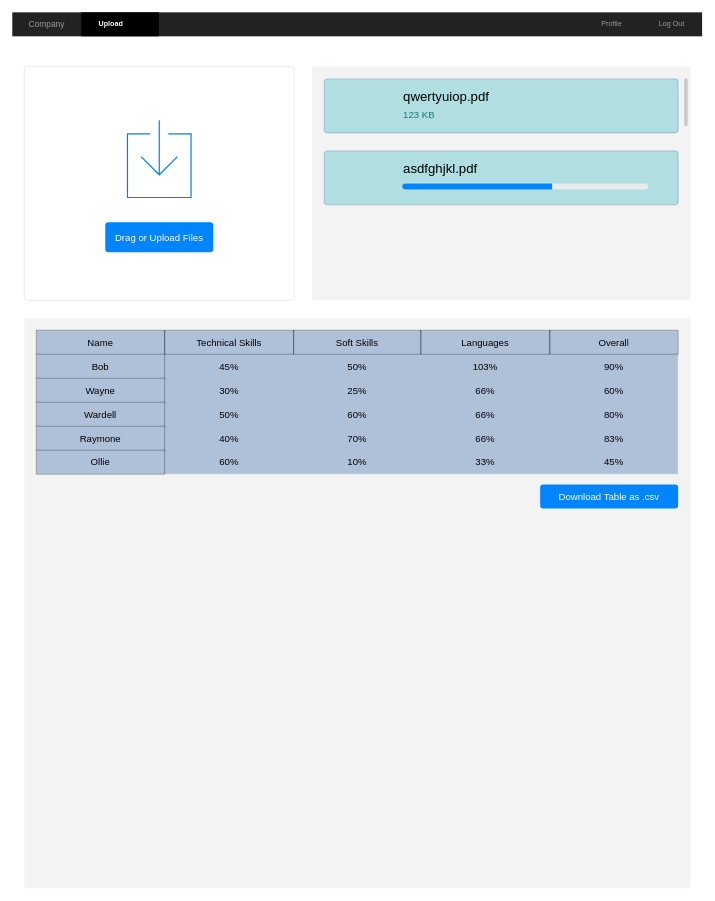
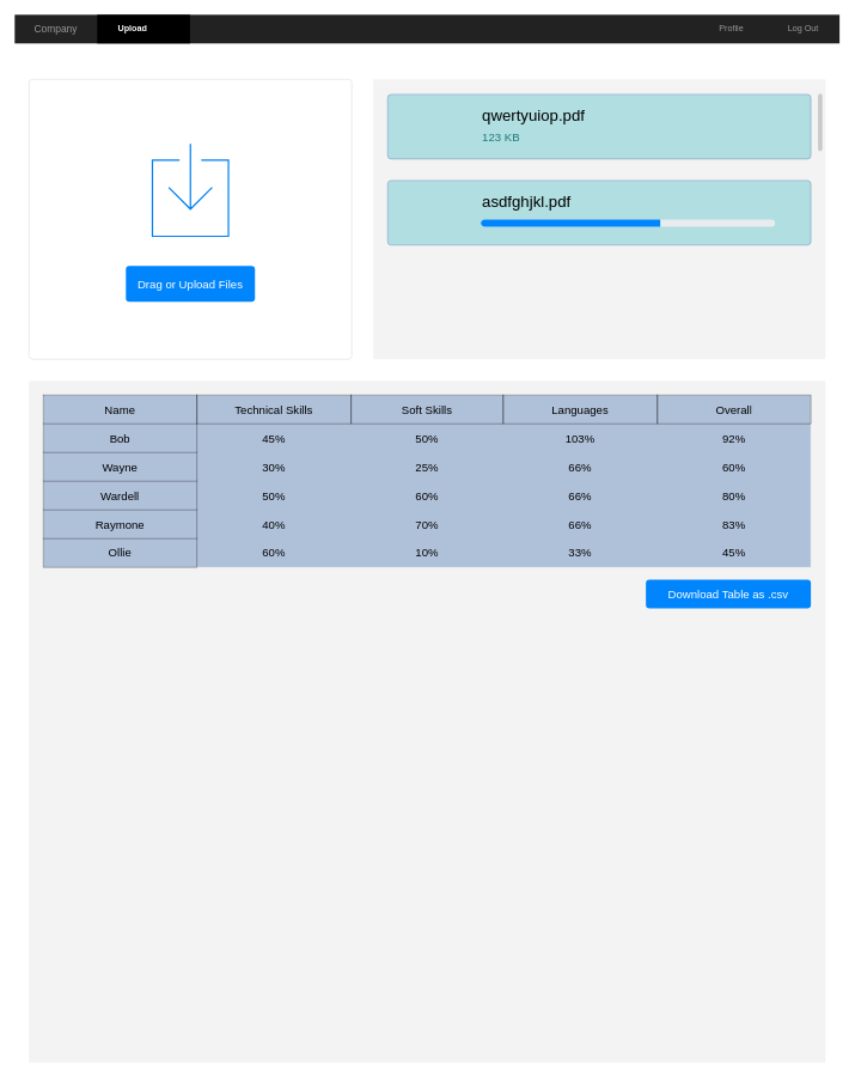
- <mxCell id="38" value="90%" style="shape=partialRectangle;html=1;whiteSpace=wrap;connectable=0;fillColor=none;top=0;left=0;bottom=0;right=0;overflow=hidden;fontSize=16;strokeColor=#FCFCFC;fontColor=#000000;opacity=50;" vertex="1" parent="33"><mxGeometry x="856" width="214" height="40" as="geometry"><mxRectangle width="214" height="40" as="alternateBounds" /></mxGeometry></mxCell>
+ <mxCell id="38" value="92%" style="shape=partialRectangle;html=1;whiteSpace=wrap;connectable=0;fillColor=none;top=0;left=0;bottom=0;right=0;overflow=hidden;fontSize=16;strokeColor=#FCFCFC;fontColor=#000000;opacity=50;" vertex="1" parent="33"><mxGeometry x="856" width="214" height="40" as="geometry"><mxRectangle width="214" height="40" as="alternateBounds" /></mxGeometry></mxCell>
